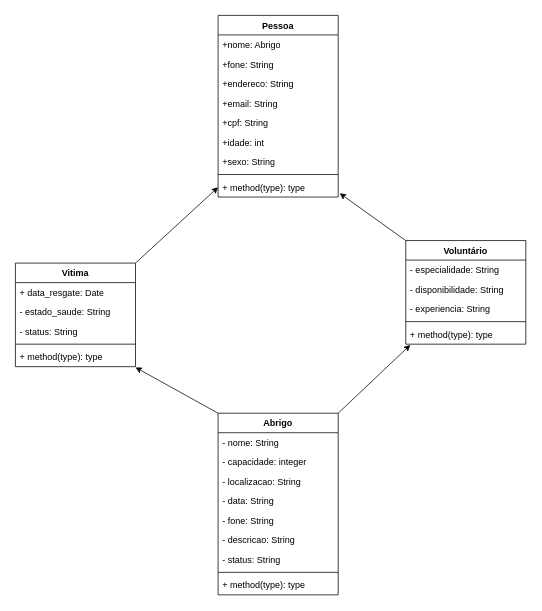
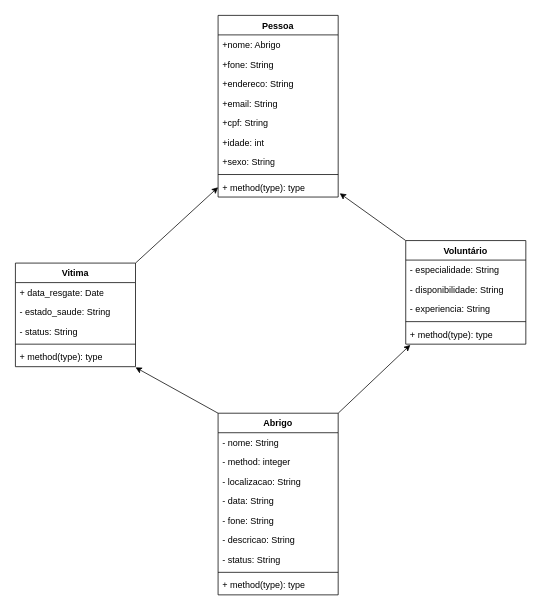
- <mxCell id="28" value="- capacidade: integer" style="text;strokeColor=none;fillColor=none;align=left;verticalAlign=top;spacingLeft=4;spacingRight=4;overflow=hidden;rotatable=0;points=[[0,0.5],[1,0.5]];portConstraint=eastwest;whiteSpace=wrap;html=1;" vertex="1" parent="26"><mxGeometry y="52" width="160" height="26" as="geometry" /></mxCell>
+ <mxCell id="28" value="- method: integer" style="text;strokeColor=none;fillColor=none;align=left;verticalAlign=top;spacingLeft=4;spacingRight=4;overflow=hidden;rotatable=0;points=[[0,0.5],[1,0.5]];portConstraint=eastwest;whiteSpace=wrap;html=1;" vertex="1" parent="26"><mxGeometry y="52" width="160" height="26" as="geometry" /></mxCell>
